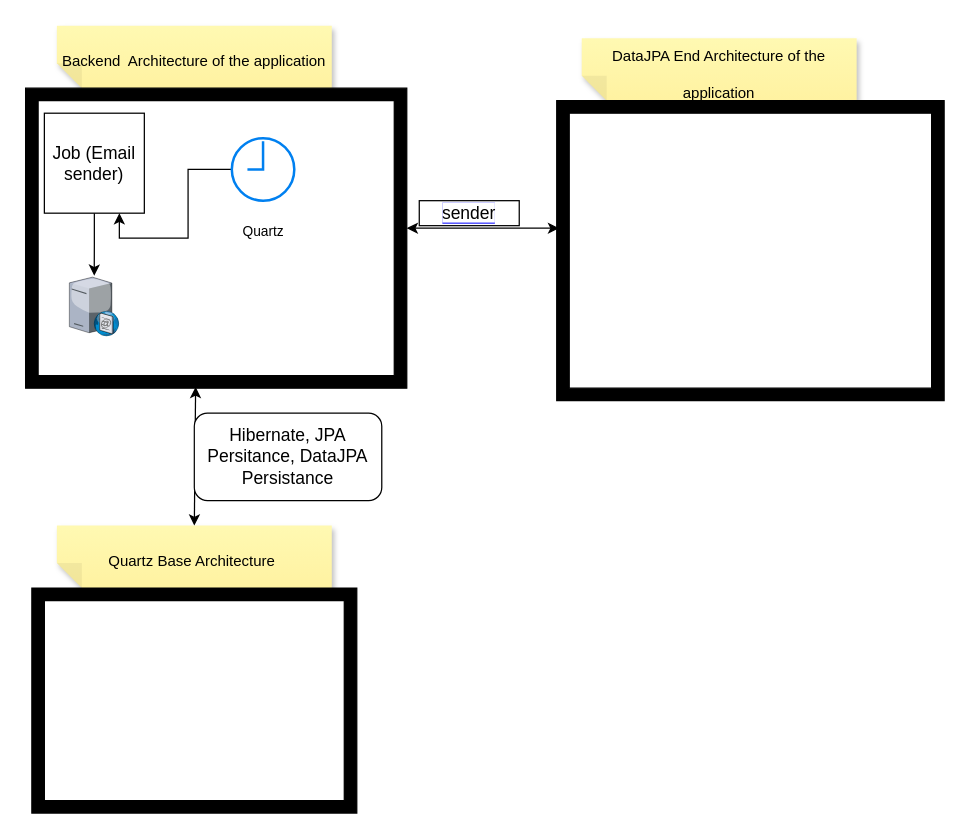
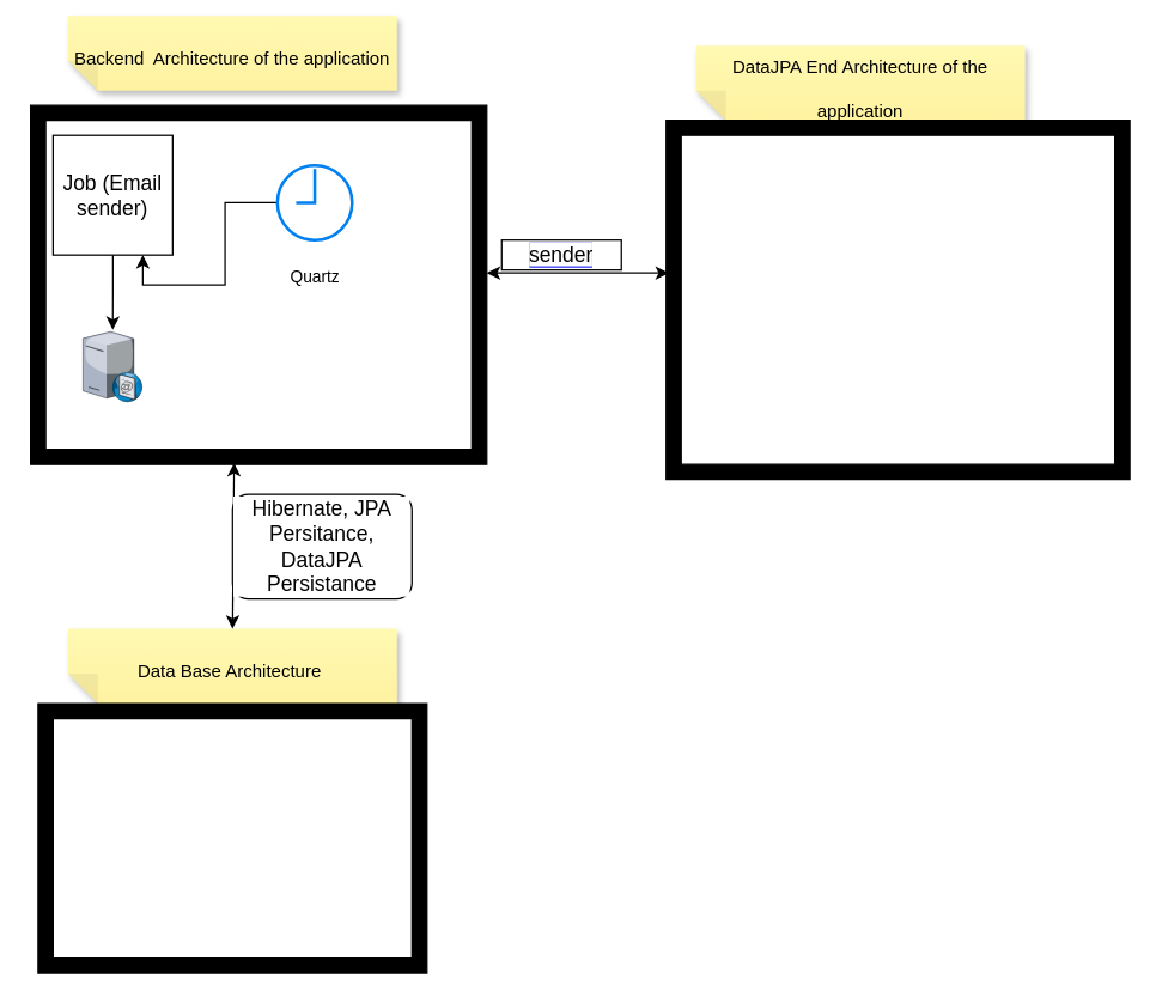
- <mxCell id="7" value="&lt;font style=&quot;font-size: 12px;&quot;&gt;Backend&amp;nbsp; Architecture of the application&lt;/font&gt;" style="shape=note;whiteSpace=wrap;html=1;backgroundOutline=1;fontColor=#000000;darkOpacity=0.05;fillColor=#FFF9B2;strokeColor=none;fillStyle=solid;direction=west;gradientDirection=north;gradientColor=#FFF2A1;shadow=1;size=20;pointerEvents=1;fontSize=24;" vertex="1" parent="1"><mxGeometry x="45" y="20" width="220" height="50" as="geometry" /></mxCell>
+ <mxCell id="7" value="&lt;font style=&quot;font-size: 12px;&quot;&gt;Backend&amp;nbsp; Architecture of the application&lt;/font&gt;" style="shape=note;whiteSpace=wrap;html=1;backgroundOutline=1;fontColor=#000000;darkOpacity=0.05;fillColor=#FFF9B2;strokeColor=none;fillStyle=solid;direction=west;gradientDirection=north;gradientColor=#FFF2A1;shadow=1;size=20;pointerEvents=1;fontSize=24;" vertex="1" parent="1"><mxGeometry x="45" y="10" width="220" height="50" as="geometry" /></mxCell>
- <mxCell id="16" value="Hibernate, JPA Persitance, DataJPA Persistance" style="rounded=1;whiteSpace=wrap;html=1;labelBackgroundColor=#FFFFFF;fontSize=14;" vertex="1" parent="1"><mxGeometry x="155" y="330" width="150" height="70" as="geometry" /></mxCell>
+ <mxCell id="16" value="Hibernate, JPA Persitance, DataJPA Persistance" style="rounded=1;whiteSpace=wrap;html=1;labelBackgroundColor=#FFFFFF;fontSize=14;" vertex="1" parent="1"><mxGeometry x="155" y="330" width="120" height="70" as="geometry" /></mxCell>
- <mxCell id="13" value="&lt;font style=&quot;font-size: 12px;&quot;&gt;Quartz Base Architecture&amp;nbsp;&lt;/font&gt;" style="shape=note;whiteSpace=wrap;html=1;backgroundOutline=1;fontColor=#000000;darkOpacity=0.05;fillColor=#FFF9B2;strokeColor=none;fillStyle=solid;direction=west;gradientDirection=north;gradientColor=#FFF2A1;shadow=1;size=20;pointerEvents=1;fontSize=24;" vertex="1" parent="1"><mxGeometry x="45" y="420" width="220" height="50" as="geometry" /></mxCell>
+ <mxCell id="13" value="&lt;font style=&quot;font-size: 12px;&quot;&gt;Data Base Architecture&amp;nbsp;&lt;/font&gt;" style="shape=note;whiteSpace=wrap;html=1;backgroundOutline=1;fontColor=#000000;darkOpacity=0.05;fillColor=#FFF9B2;strokeColor=none;fillStyle=solid;direction=west;gradientDirection=north;gradientColor=#FFF2A1;shadow=1;size=20;pointerEvents=1;fontSize=24;" vertex="1" parent="1"><mxGeometry x="45" y="420" width="220" height="50" as="geometry" /></mxCell>
